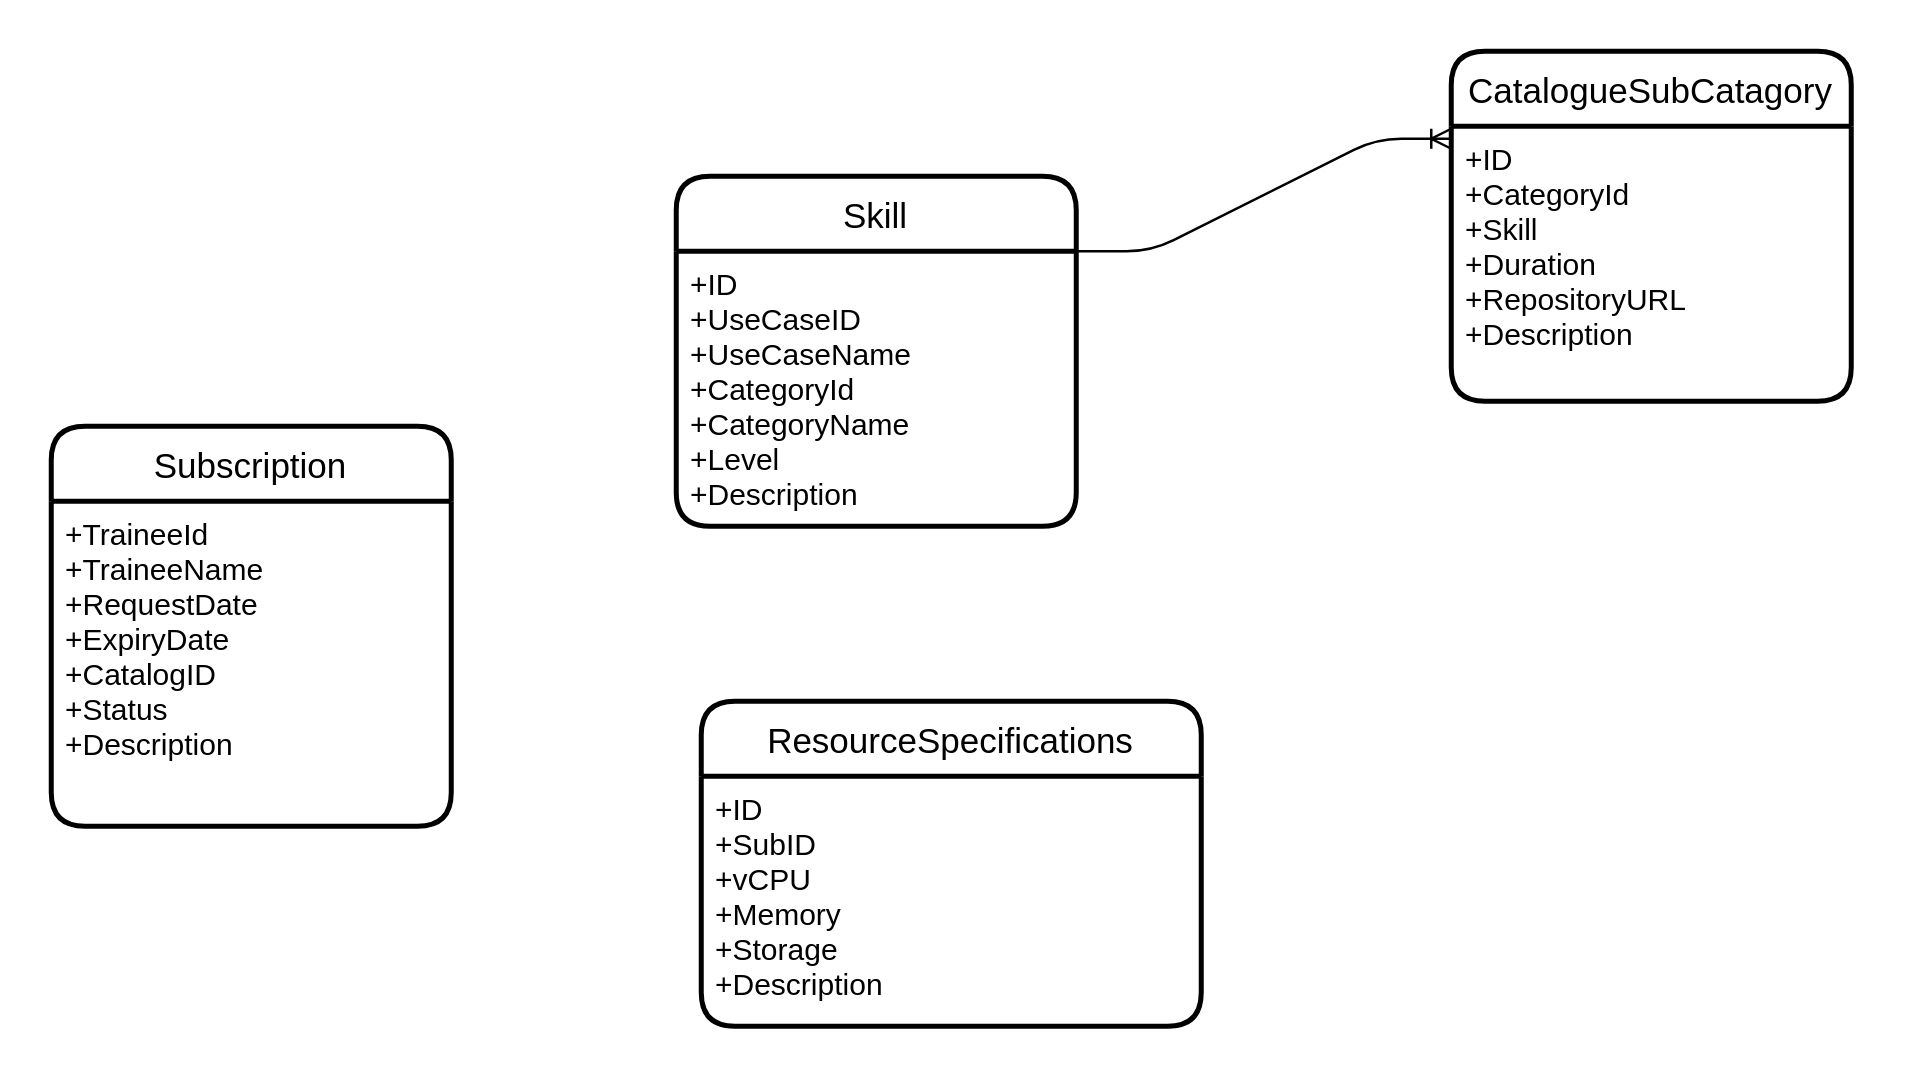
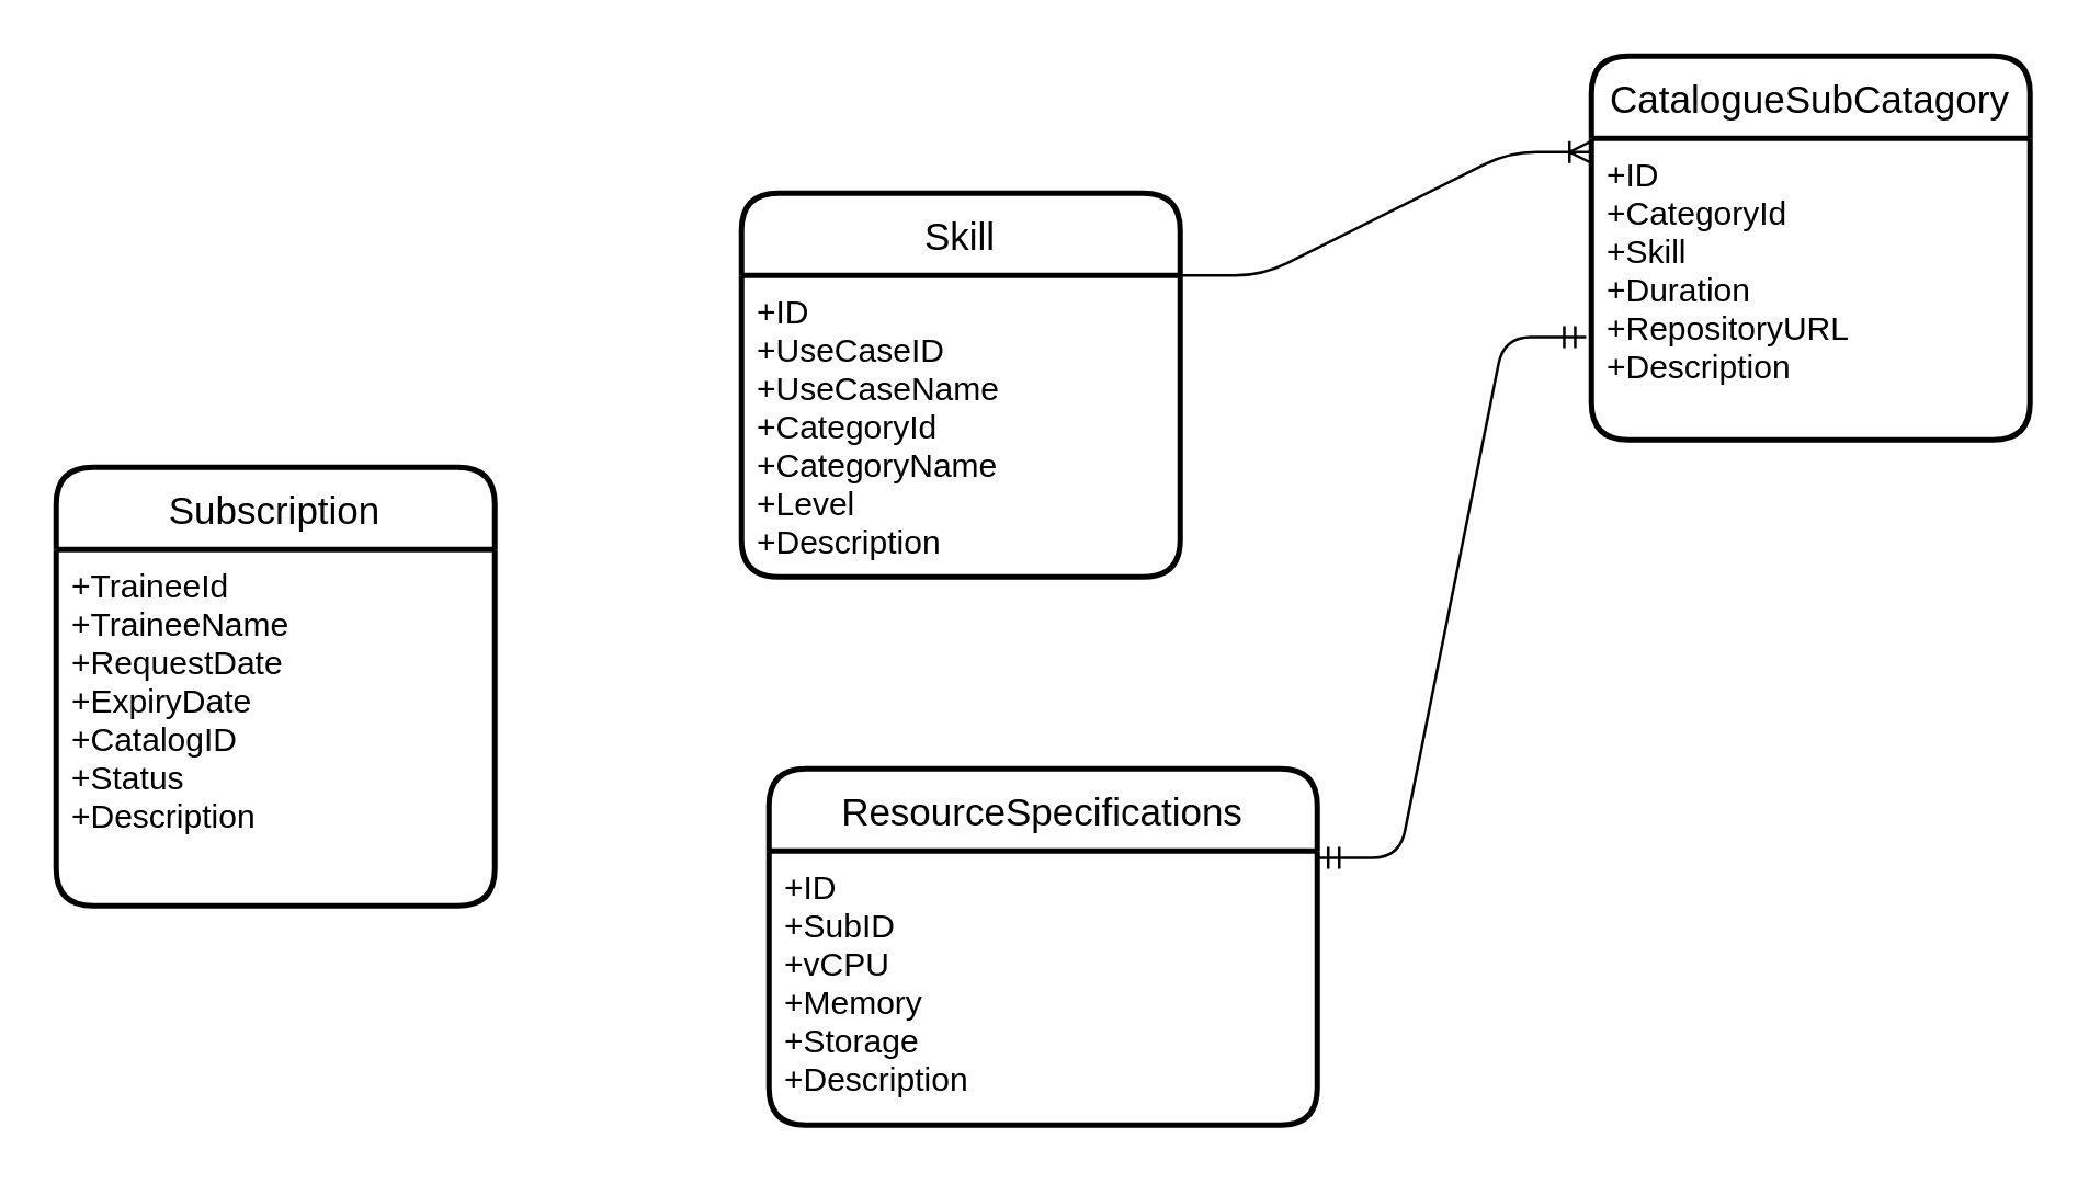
+ <mxCell id="5" value="" style="edgeStyle=entityRelationEdgeStyle;fontSize=12;html=1;endArrow=ERmandOne;startArrow=ERmandOne;entryX=-0.012;entryY=0.659;entryDx=0;entryDy=0;entryPerimeter=0;exitX=1;exitY=0.25;exitDx=0;exitDy=0;" parent="1" source="8" target="7" edge="1"><mxGeometry width="100" height="100" relative="1" as="geometry"><mxPoint x="620" y="250" as="sourcePoint" /><mxPoint x="720" y="150" as="targetPoint" /></mxGeometry></mxCell>
